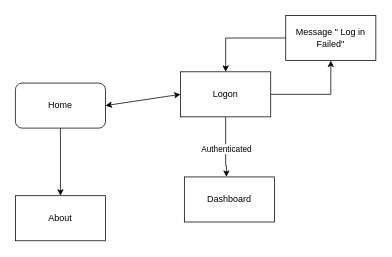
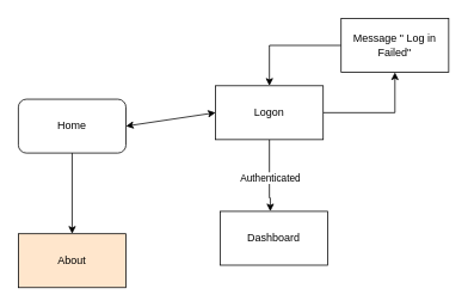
- <mxCell id="5" value="About" style="rounded=0;whiteSpace=wrap;html=1;" vertex="1" parent="1"><mxGeometry x="20" y="260" width="120" height="60" as="geometry" /></mxCell>
+ <mxCell id="5" value="About" style="rounded=0;whiteSpace=wrap;html=1;fillColor=#ffe6cc;" vertex="1" parent="1"><mxGeometry x="20" y="260" width="120" height="60" as="geometry" /></mxCell>
